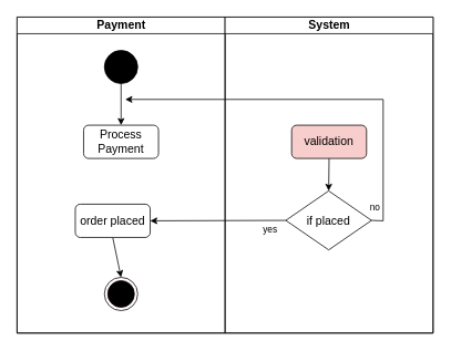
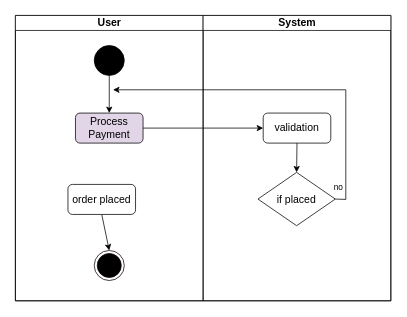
- <mxCell id="3" value="&lt;font style=&quot;font-size: 14px;&quot;&gt;Payment&lt;/font&gt;" style="swimlane;html=1;startSize=20;" parent="2" vertex="1"><mxGeometry width="250" height="380" as="geometry"><mxRectangle y="20" width="40" height="970" as="alternateBounds" /></mxGeometry></mxCell>
+ <mxCell id="3" value="&lt;font style=&quot;font-size: 14px;&quot;&gt;User&lt;/font&gt;" style="swimlane;html=1;startSize=20;" parent="2" vertex="1"><mxGeometry width="250" height="380" as="geometry"><mxRectangle y="20" width="40" height="970" as="alternateBounds" /></mxGeometry></mxCell>
- <mxCell id="5" value="&lt;font style=&quot;font-size: 14px;&quot;&gt;Process Payment&lt;/font&gt;" style="rounded=1;whiteSpace=wrap;html=1;" parent="3" vertex="1"><mxGeometry x="80" y="130" width="90" height="40" as="geometry" /></mxCell>
+ <mxCell id="5" value="&lt;font style=&quot;font-size: 14px;&quot;&gt;Process Payment&lt;/font&gt;" style="rounded=1;whiteSpace=wrap;html=1;fillColor=#e1d5e7;" parent="3" vertex="1"><mxGeometry x="80" y="130" width="90" height="40" as="geometry" /></mxCell>
+ <mxCell id="14" value="" style="endArrow=classic;html=1;rounded=0;exitX=1;exitY=0.5;exitDx=0;exitDy=0;entryX=0;entryY=0.5;entryDx=0;entryDy=0;" parent="2" source="5" target="12" edge="1"><mxGeometry x="-0.5" y="10" width="50" height="50" relative="1" as="geometry"><mxPoint x="135" y="110" as="sourcePoint" /><mxPoint x="340" y="159" as="targetPoint" /><mxPoint as="offset" /></mxGeometry></mxCell>
- <mxCell id="12" value="&lt;span style=&quot;font-size: 14px;&quot;&gt;validation&lt;/span&gt;" style="rounded=1;whiteSpace=wrap;html=1;fillColor=#f8cecc;" parent="10" vertex="1"><mxGeometry x="80" y="130" width="90" height="40" as="geometry" /></mxCell>
+ <mxCell id="12" value="&lt;span style=&quot;font-size: 14px;&quot;&gt;validation&lt;/span&gt;" style="rounded=1;whiteSpace=wrap;html=1;" parent="10" vertex="1"><mxGeometry x="80" y="130" width="90" height="40" as="geometry" /></mxCell>
- <mxCell id="15" value="yes" style="endArrow=classic;html=1;rounded=0;exitX=0;exitY=0.5;exitDx=0;exitDy=0;entryX=1;entryY=0.5;entryDx=0;entryDy=0;" parent="2" source="11" target="9" edge="1"><mxGeometry x="-0.783" y="10" width="50" height="50" relative="1" as="geometry"><mxPoint x="385" y="279" as="sourcePoint" /><mxPoint x="385" y="329" as="targetPoint" /><mxPoint x="-1" as="offset" /></mxGeometry></mxCell>
